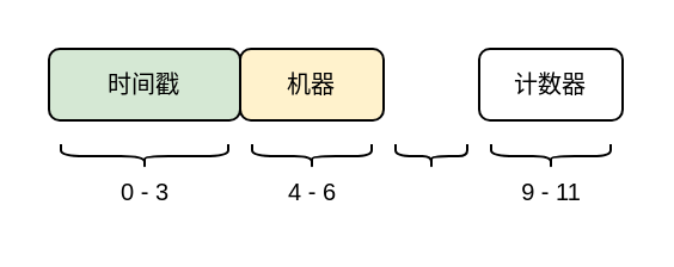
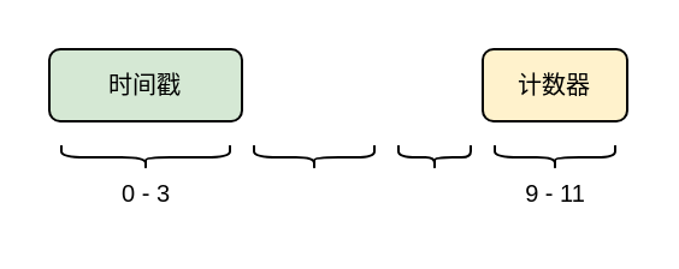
- <mxCell id="3" value="&lt;font style=&quot;font-size: 10px&quot;&gt;机器&lt;/font&gt;" style="rounded=1;whiteSpace=wrap;html=1;fillColor=#FFF2CC;" vertex="1" parent="1"><mxGeometry x="100" y="20" width="60" height="30" as="geometry" /></mxCell>
- <mxCell id="4" value="&lt;font style=&quot;font-size: 10px&quot;&gt;计数器&lt;/font&gt;" style="rounded=1;whiteSpace=wrap;html=1;fillColor=#FFFFFF;" vertex="1" parent="1"><mxGeometry x="200" y="20" width="60" height="30" as="geometry" /></mxCell>
+ <mxCell id="4" value="&lt;font style=&quot;font-size: 10px&quot;&gt;计数器&lt;/font&gt;" style="rounded=1;whiteSpace=wrap;html=1;fillColor=#fff2cc;" vertex="1" parent="1"><mxGeometry x="200" y="20" width="60" height="30" as="geometry" /></mxCell>
- <mxCell id="6" value="&lt;font style=&quot;font-size: 10px&quot;&gt;4 - 6&lt;/font&gt;" style="text;html=1;align=center;verticalAlign=middle;resizable=0;points=[];autosize=1;" vertex="1" parent="1"><mxGeometry x="110" y="70" width="40" height="20" as="geometry" /></mxCell>
